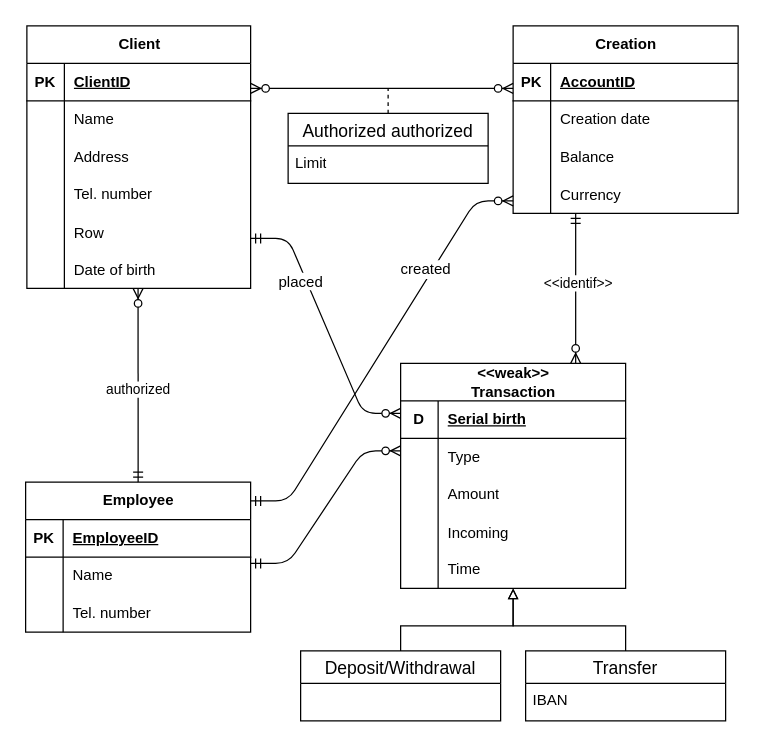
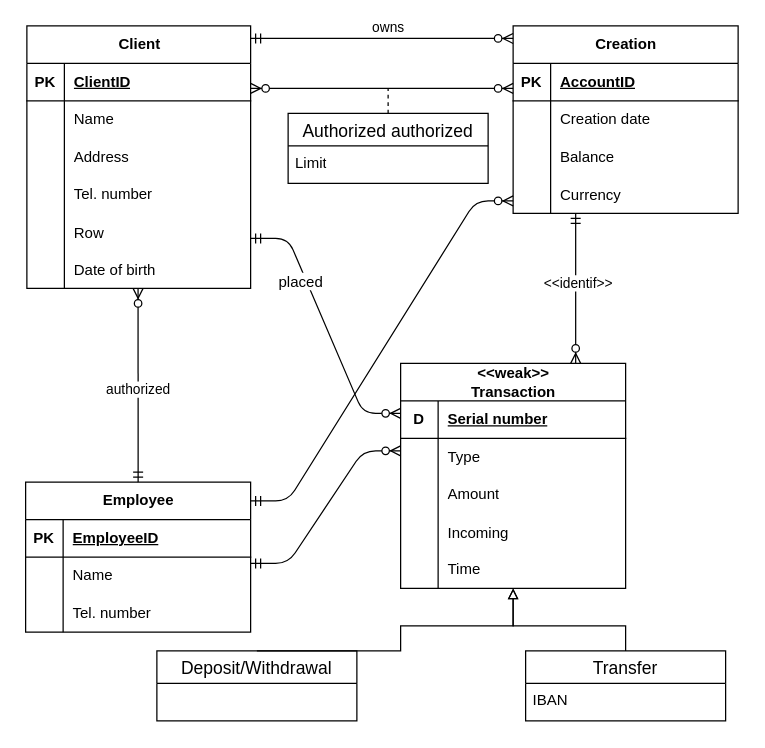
+ <mxCell id="68" value="" style="edgeStyle=entityRelationEdgeStyle;fontSize=12;html=1;endArrow=ERzeroToMany;startArrow=ERmandOne;entryX=0;entryY=0.067;entryDx=0;entryDy=0;entryPerimeter=0;exitX=1;exitY=0.048;exitDx=0;exitDy=0;exitPerimeter=0;" edge="1" parent="1" source="2" target="21"><mxGeometry width="100" height="100" relative="1" as="geometry"><mxPoint x="200" y="20" as="sourcePoint" /><mxPoint x="410" y="24.55" as="targetPoint" /></mxGeometry></mxCell>
+ <mxCell id="69" value="owns" style="edgeLabel;html=1;align=center;verticalAlign=middle;resizable=0;points=[];" vertex="1" connectable="0" parent="68"><mxGeometry x="0.238" y="2" relative="1" as="geometry"><mxPoint x="-20" y="-8" as="offset" /></mxGeometry></mxCell>
- <mxCell id="74" value="created" style="text;html=1;align=center;verticalAlign=middle;resizable=0;points=[];autosize=1;strokeColor=none;fillColor=none;labelBackgroundColor=default;" vertex="1" parent="1"><mxGeometry x="310" y="200" width="60" height="30" as="geometry" /></mxCell>
- <mxCell id="40" value="Serial birth" style="shape=partialRectangle;connectable=0;fillColor=none;top=0;left=0;bottom=0;right=0;align=left;spacingLeft=6;fontStyle=5;overflow=hidden;whiteSpace=wrap;html=1;" parent="38" vertex="1"><mxGeometry x="30" width="150" height="30" as="geometry"><mxRectangle width="150" height="30" as="alternateBounds" /></mxGeometry></mxCell>
+ <mxCell id="40" value="Serial number" style="shape=partialRectangle;connectable=0;fillColor=none;top=0;left=0;bottom=0;right=0;align=left;spacingLeft=6;fontStyle=5;overflow=hidden;whiteSpace=wrap;html=1;" parent="38" vertex="1"><mxGeometry x="30" width="150" height="30" as="geometry"><mxRectangle width="150" height="30" as="alternateBounds" /></mxGeometry></mxCell>
- <mxCell id="63" value="Deposit/Withdrawal" style="swimlane;fontStyle=0;childLayout=stackLayout;horizontal=1;startSize=26;horizontalStack=0;resizeParent=1;resizeParentMax=0;resizeLast=0;collapsible=1;marginBottom=0;align=center;fontSize=14;" parent="1" vertex="1"><mxGeometry x="240" y="520" width="160" height="56" as="geometry" /></mxCell>
+ <mxCell id="63" value="Deposit/Withdrawal" style="swimlane;fontStyle=0;childLayout=stackLayout;horizontal=1;startSize=26;horizontalStack=0;resizeParent=1;resizeParentMax=0;resizeLast=0;collapsible=1;marginBottom=0;align=center;fontSize=14;" parent="1" vertex="1"><mxGeometry x="125" y="520" width="160" height="56" as="geometry" /></mxCell>
